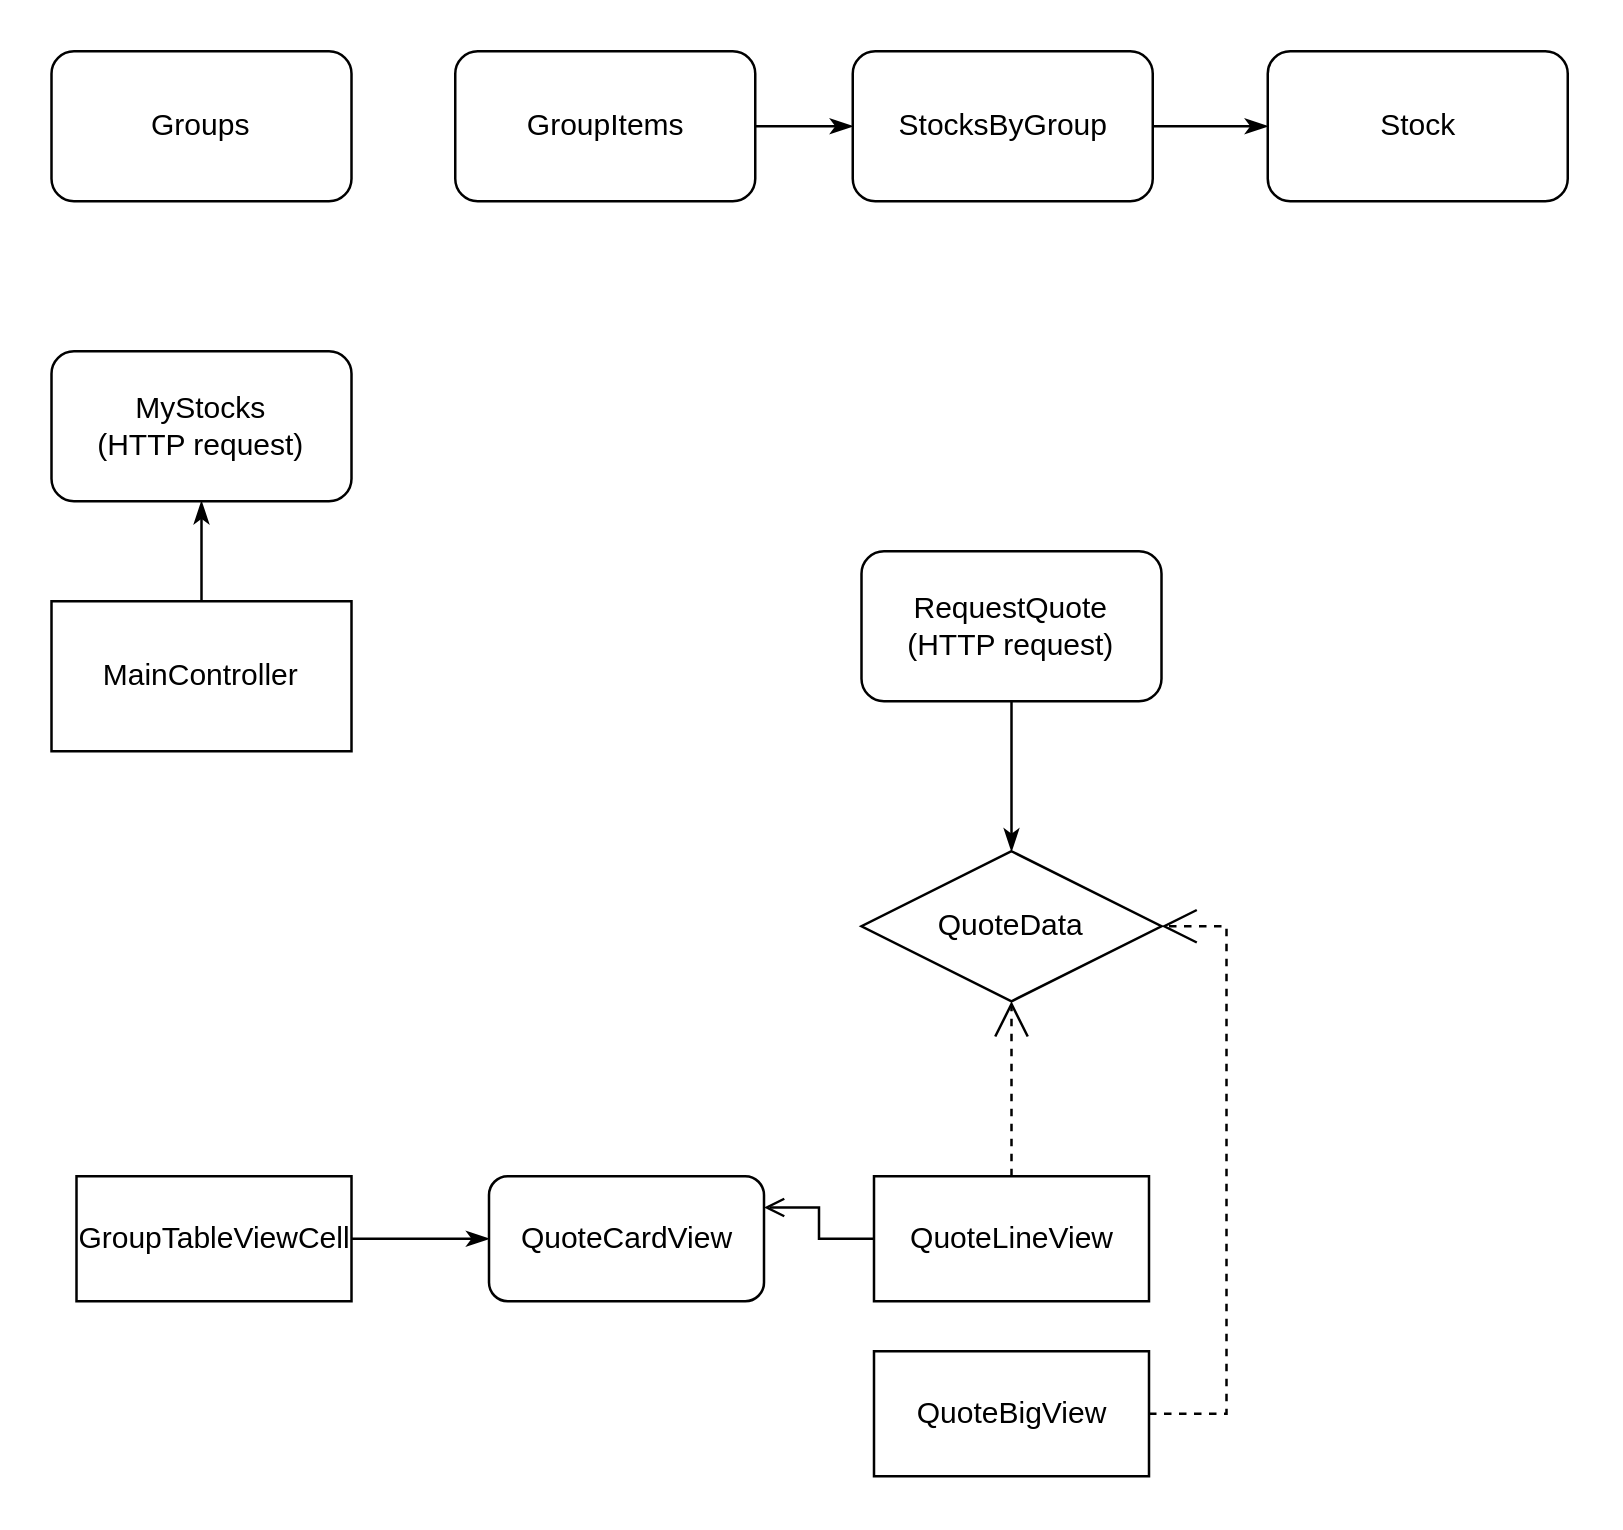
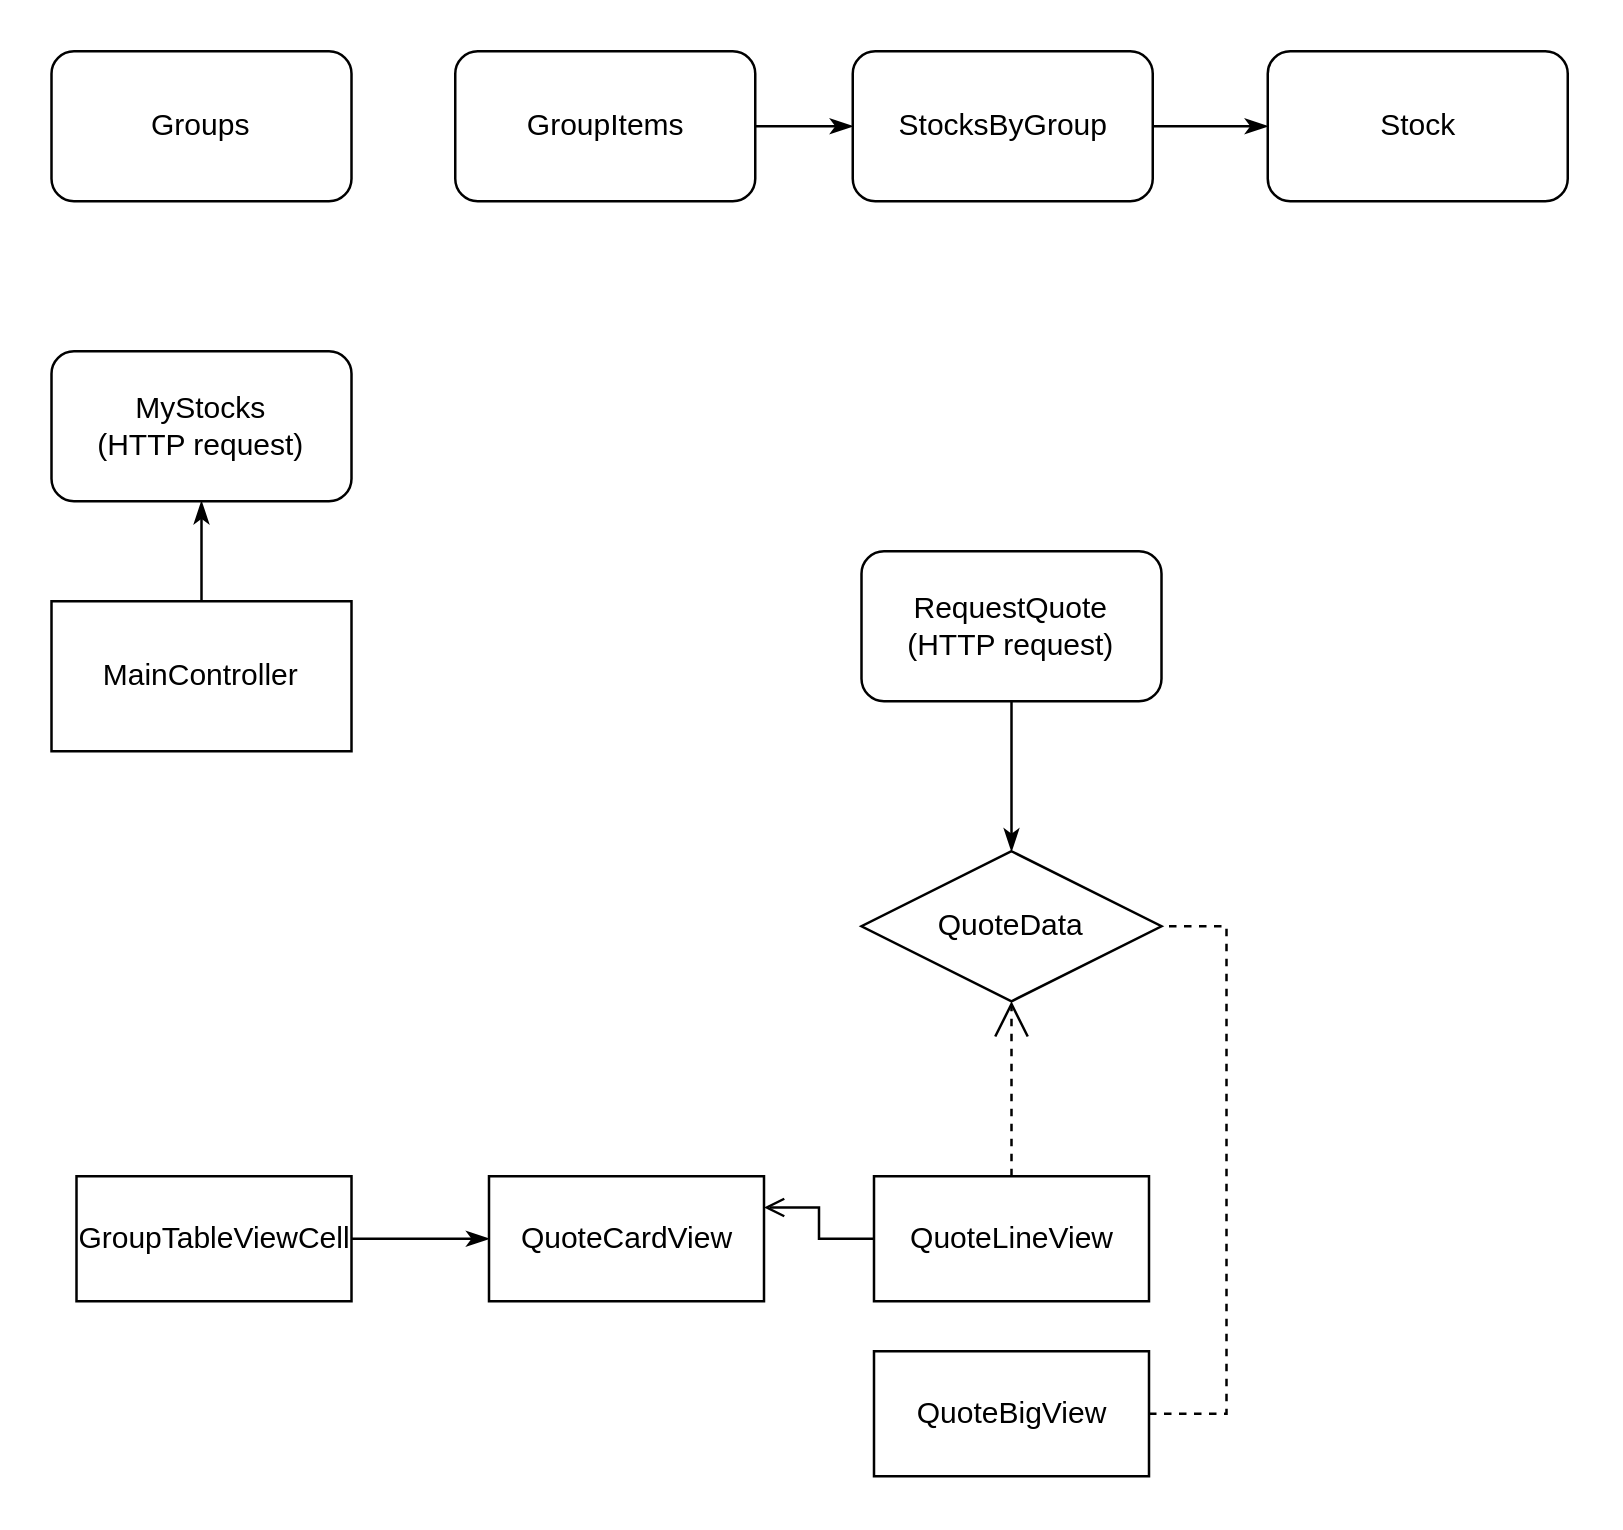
- <mxCell id="14" value="" style="endArrow=open;endFill=1;endSize=12;html=1;rounded=0;entryX=1;entryY=0.5;entryDx=0;entryDy=0;exitX=1;exitY=0.5;exitDx=0;exitDy=0;dashed=1;" edge="1" parent="1" source="8" target="6"><mxGeometry width="160" relative="1" as="geometry"><mxPoint x="409" y="350" as="sourcePoint" /><mxPoint x="409" y="280" as="targetPoint" /><Array as="points"><mxPoint x="490" y="565" /><mxPoint x="490" y="370" /></Array></mxGeometry></mxCell>
+ <mxCell id="14" value="" style="endArrow=none;endFill=1;endSize=12;html=1;rounded=0;entryX=1;entryY=0.5;entryDx=0;entryDy=0;exitX=1;exitY=0.5;exitDx=0;exitDy=0;dashed=1;" edge="1" parent="1" source="8" target="6"><mxGeometry width="160" relative="1" as="geometry"><mxPoint x="409" y="350" as="sourcePoint" /><mxPoint x="409" y="280" as="targetPoint" /><Array as="points"><mxPoint x="490" y="565" /><mxPoint x="490" y="370" /></Array></mxGeometry></mxCell>
- <mxCell id="7" value="QuoteCardView" style="html=1;rounded=1;" vertex="1" parent="1"><mxGeometry x="195" y="470" width="110" height="50" as="geometry" /></mxCell>
+ <mxCell id="7" value="QuoteCardView" style="html=1;" vertex="1" parent="1"><mxGeometry x="195" y="470" width="110" height="50" as="geometry" /></mxCell>
